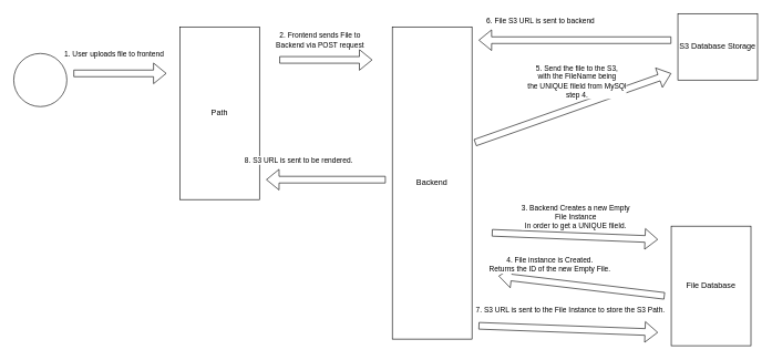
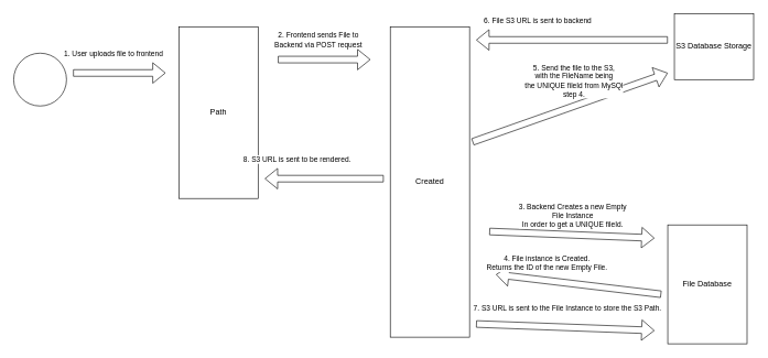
- <mxCell id="3" value="Backend" style="rounded=0;whiteSpace=wrap;html=1;" vertex="1" parent="1"><mxGeometry x="590" y="40" width="120" height="470" as="geometry" /></mxCell>
+ <mxCell id="3" value="Created" style="rounded=0;whiteSpace=wrap;html=1;" vertex="1" parent="1"><mxGeometry x="590" y="40" width="120" height="470" as="geometry" /></mxCell>
